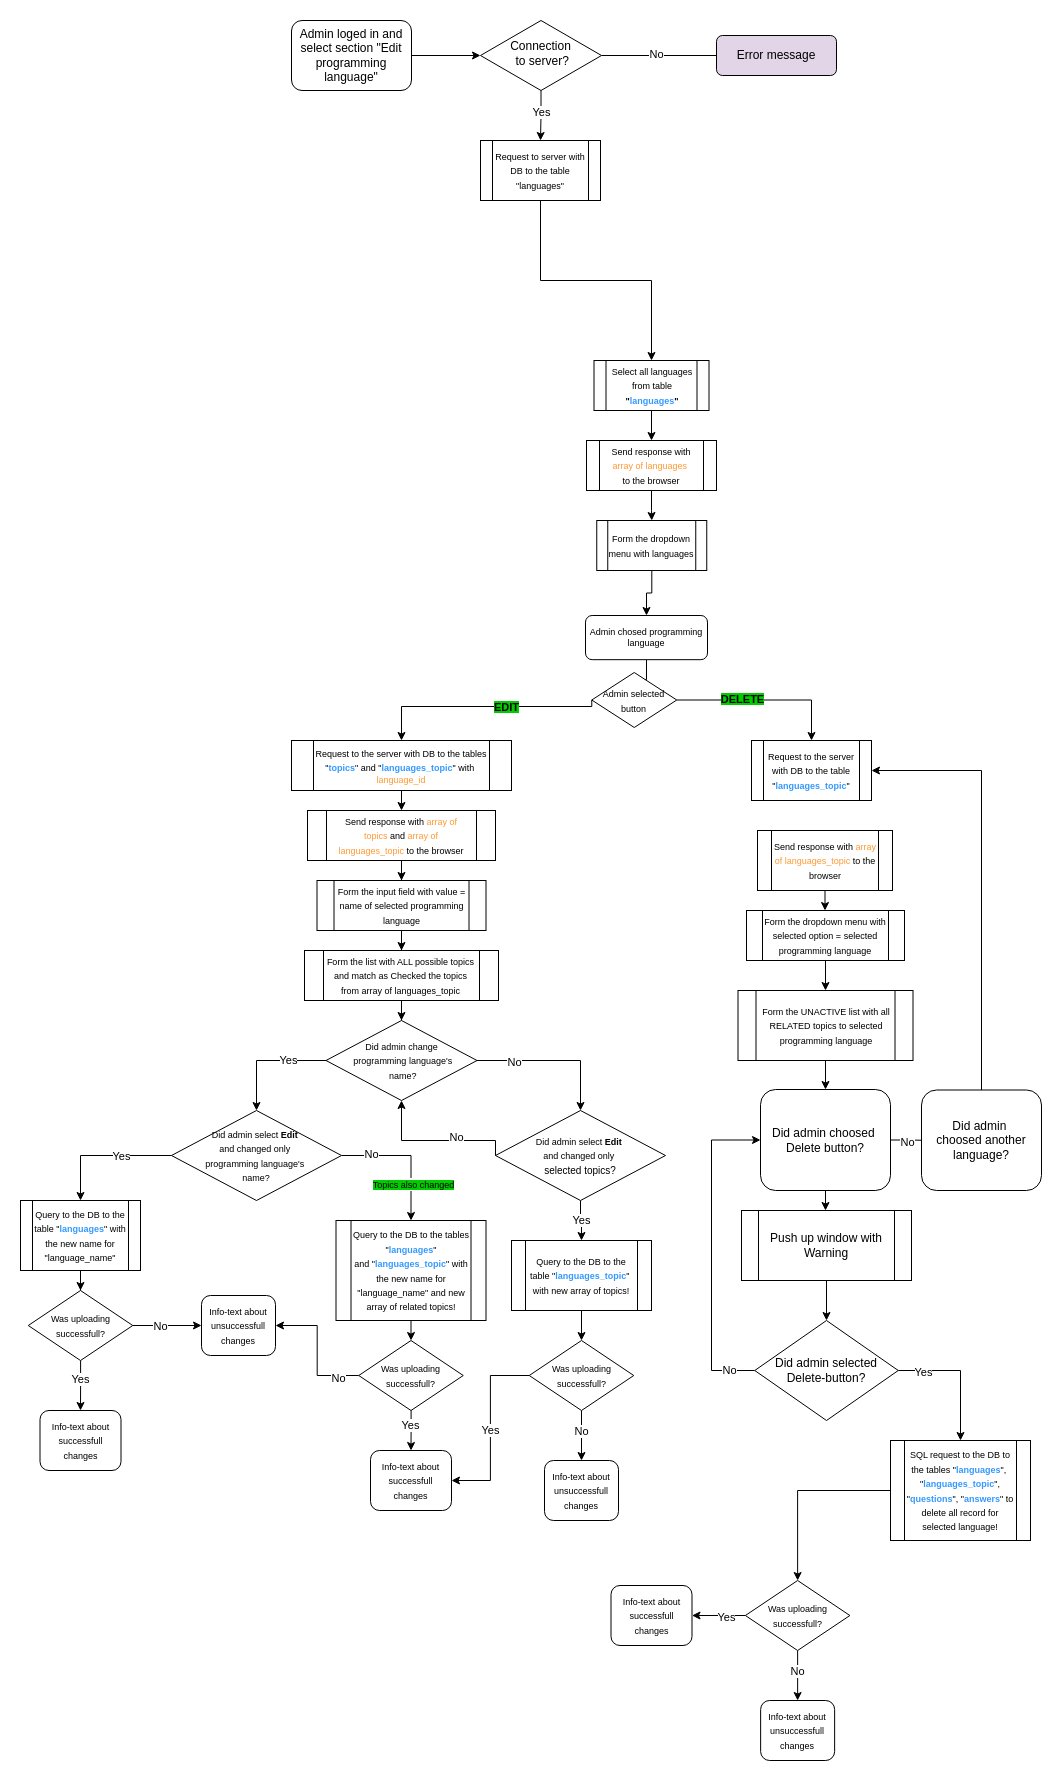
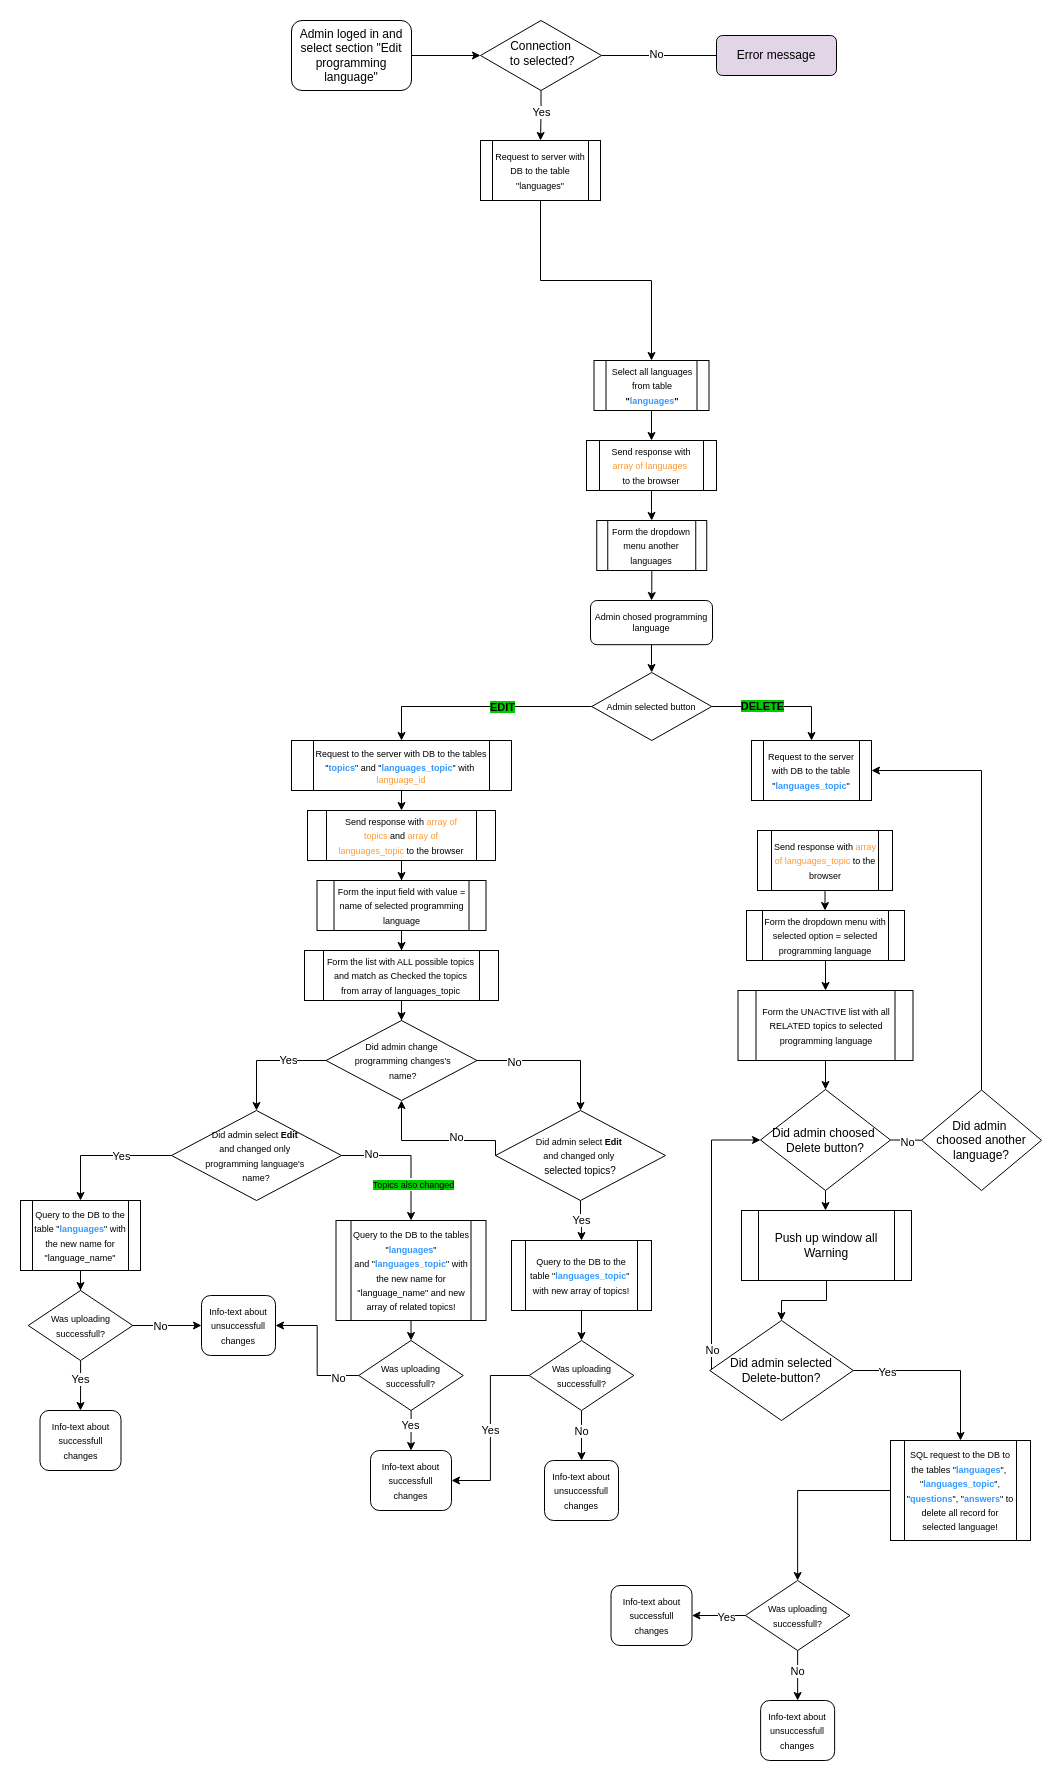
- <mxCell id="8" value="Connection&lt;div&gt;&amp;nbsp;to server?&lt;/div&gt;" style="rhombus;whiteSpace=wrap;html=1;shadow=0;fontFamily=Helvetica;fontSize=12;align=center;strokeWidth=1;spacing=6;spacingTop=-4;" parent="1" vertex="1"><mxGeometry x="480" y="20" width="121" height="70" as="geometry" /></mxCell>
+ <mxCell id="8" value="Connection&lt;div&gt;&amp;nbsp;to selected?&lt;/div&gt;" style="rhombus;whiteSpace=wrap;html=1;shadow=0;fontFamily=Helvetica;fontSize=12;align=center;strokeWidth=1;spacing=6;spacingTop=-4;" parent="1" vertex="1"><mxGeometry x="480" y="20" width="121" height="70" as="geometry" /></mxCell>
- <mxCell id="17" value="&lt;font style=&quot;font-size: 9px;&quot;&gt;Form the dropdown menu with languages&lt;/font&gt;" style="shape=process;whiteSpace=wrap;html=1;backgroundOutline=1;" parent="1" vertex="1"><mxGeometry x="596.25" y="520" width="110" height="50" as="geometry" /></mxCell>
+ <mxCell id="17" value="&lt;font style=&quot;font-size: 9px;&quot;&gt;Form the dropdown menu another languages&lt;/font&gt;" style="shape=process;whiteSpace=wrap;html=1;backgroundOutline=1;" parent="1" vertex="1"><mxGeometry x="596.25" y="520" width="110" height="50" as="geometry" /></mxCell>
- <mxCell id="19" value="Admin chosed programming language" style="whiteSpace=wrap;html=1;rounded=1;fontSize=9;" parent="1" vertex="1"><mxGeometry x="585" y="615" width="122" height="44.18" as="geometry" /></mxCell>
+ <mxCell id="19" value="Admin chosed programming language" style="whiteSpace=wrap;html=1;rounded=1;fontSize=9;" parent="1" vertex="1"><mxGeometry x="590" y="600" width="122" height="44.18" as="geometry" /></mxCell>
- <mxCell id="28" value="&lt;span style=&quot;font-size: 9px;&quot;&gt;Admin selected button&lt;/span&gt;" style="rhombus;whiteSpace=wrap;html=1;" parent="1" vertex="1"><mxGeometry x="591.25" y="672" width="85" height="55" as="geometry" /></mxCell>
+ <mxCell id="28" value="&lt;span style=&quot;font-size: 9px;&quot;&gt;Admin selected button&lt;/span&gt;" style="rhombus;whiteSpace=wrap;html=1;" parent="1" vertex="1"><mxGeometry x="591.25" y="672" width="120" height="68" as="geometry" /></mxCell>
- <mxCell id="63" value="&lt;font style=&quot;font-size: 9px;&quot;&gt;Did admin change&lt;/font&gt;&lt;div&gt;&lt;font style=&quot;font-size: 9px;&quot;&gt;&amp;nbsp;programming language's&lt;/font&gt;&lt;/div&gt;&lt;div&gt;&lt;font style=&quot;font-size: 9px;&quot;&gt;&amp;nbsp;name?&lt;/font&gt;&lt;/div&gt;" style="rhombus;whiteSpace=wrap;html=1;" parent="1" vertex="1"><mxGeometry x="325.5" y="1020" width="151" height="80" as="geometry" /></mxCell>
+ <mxCell id="63" value="&lt;font style=&quot;font-size: 9px;&quot;&gt;Did admin change&lt;/font&gt;&lt;div&gt;&lt;font style=&quot;font-size: 9px;&quot;&gt;&amp;nbsp;programming changes's&lt;/font&gt;&lt;/div&gt;&lt;div&gt;&lt;font style=&quot;font-size: 9px;&quot;&gt;&amp;nbsp;name?&lt;/font&gt;&lt;/div&gt;" style="rhombus;whiteSpace=wrap;html=1;" parent="1" vertex="1"><mxGeometry x="325.5" y="1020" width="151" height="80" as="geometry" /></mxCell>
- <mxCell id="58" value="Did admin сhoosed&amp;nbsp;&lt;div&gt;Delete button?&lt;/div&gt;" style="whiteSpace=wrap;html=1;rounded=1;" parent="1" vertex="1"><mxGeometry x="760" y="1089" width="130" height="101" as="geometry" /></mxCell>
+ <mxCell id="58" value="Did admin сhoosed&amp;nbsp;&lt;div&gt;Delete button?&lt;/div&gt;" style="rhombus;whiteSpace=wrap;html=1;" parent="1" vertex="1"><mxGeometry x="760" y="1089" width="130" height="101" as="geometry" /></mxCell>
- <mxCell id="86" value="Did admin&amp;nbsp;&lt;div&gt;choosed another language?&lt;/div&gt;" style="whiteSpace=wrap;html=1;rounded=1;" parent="1" vertex="1"><mxGeometry x="921" y="1089.5" width="120" height="100.5" as="geometry" /></mxCell>
+ <mxCell id="86" value="Did admin&amp;nbsp;&lt;div&gt;choosed another language?&lt;/div&gt;" style="rhombus;whiteSpace=wrap;html=1;" parent="1" vertex="1"><mxGeometry x="921" y="1089.5" width="120" height="100.5" as="geometry" /></mxCell>
- <mxCell id="90" value="Push up window with Warning" style="shape=process;whiteSpace=wrap;html=1;backgroundOutline=1;" parent="1" vertex="1"><mxGeometry x="741" y="1210" width="170" height="70" as="geometry" /></mxCell>
+ <mxCell id="90" value="Push up window all Warning" style="shape=process;whiteSpace=wrap;html=1;backgroundOutline=1;" parent="1" vertex="1"><mxGeometry x="741" y="1210" width="170" height="70" as="geometry" /></mxCell>
- <mxCell id="95" value="Did admin selected Delete-button?" style="rhombus;whiteSpace=wrap;html=1;" parent="1" vertex="1"><mxGeometry x="754.25" y="1320" width="143.5" height="100" as="geometry" /></mxCell>
+ <mxCell id="95" value="Did admin selected Delete-button?" style="rhombus;whiteSpace=wrap;html=1;" parent="1" vertex="1"><mxGeometry x="709.25" y="1320" width="143.5" height="100" as="geometry" /></mxCell>
